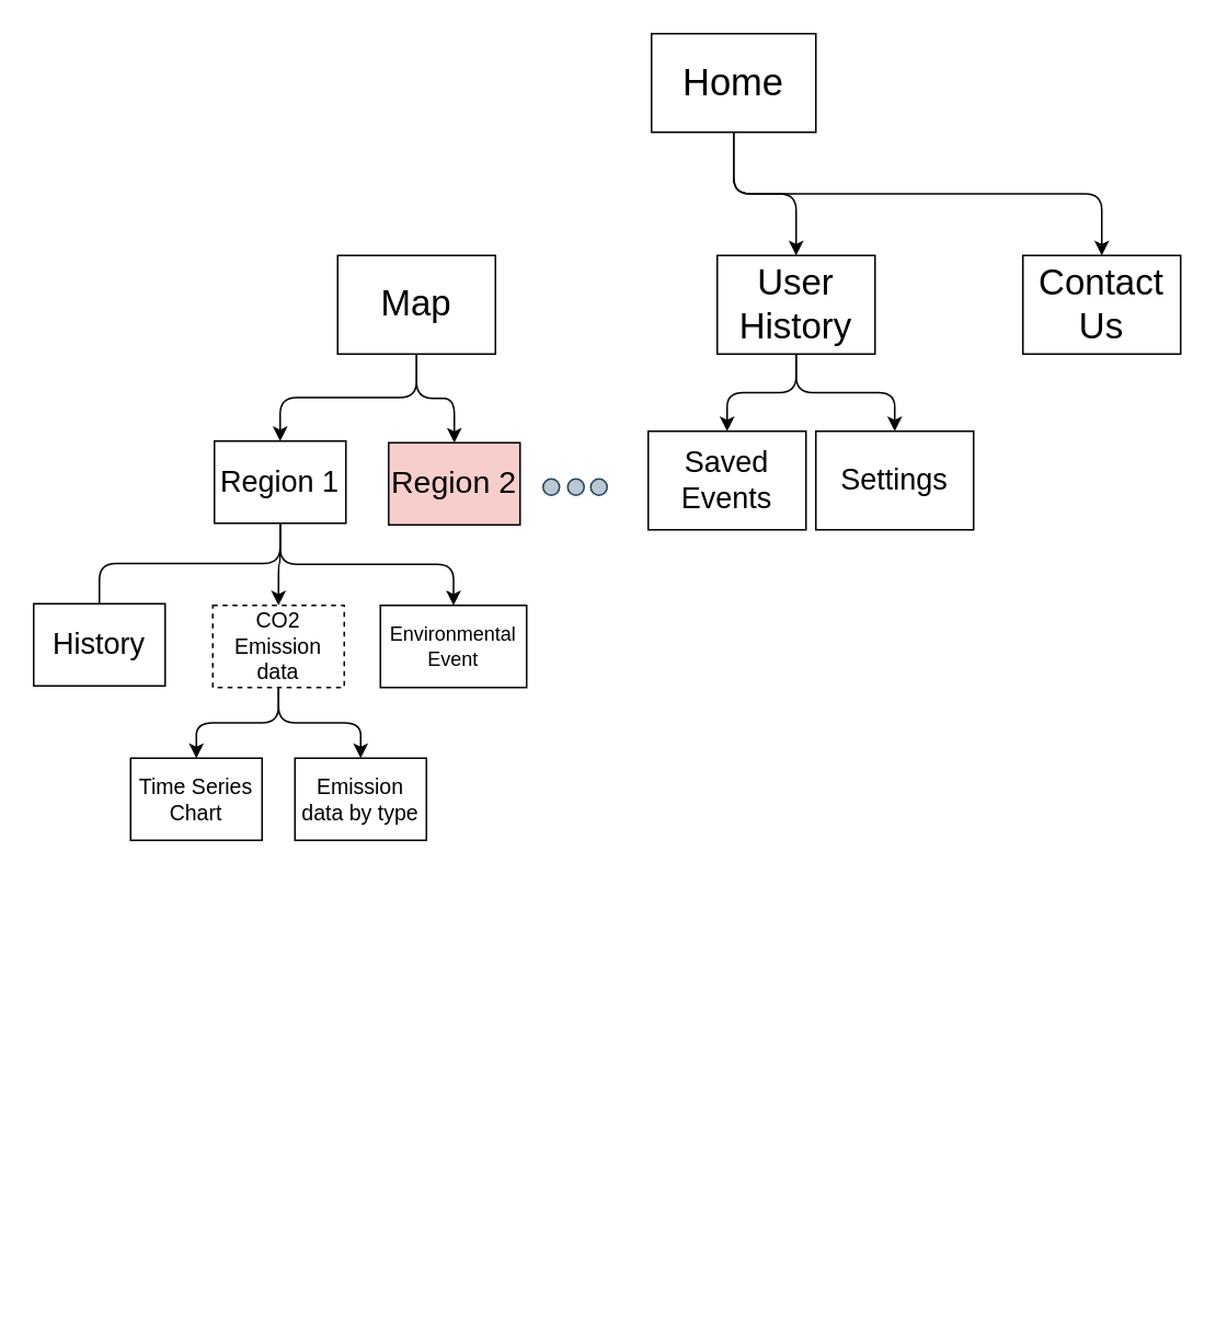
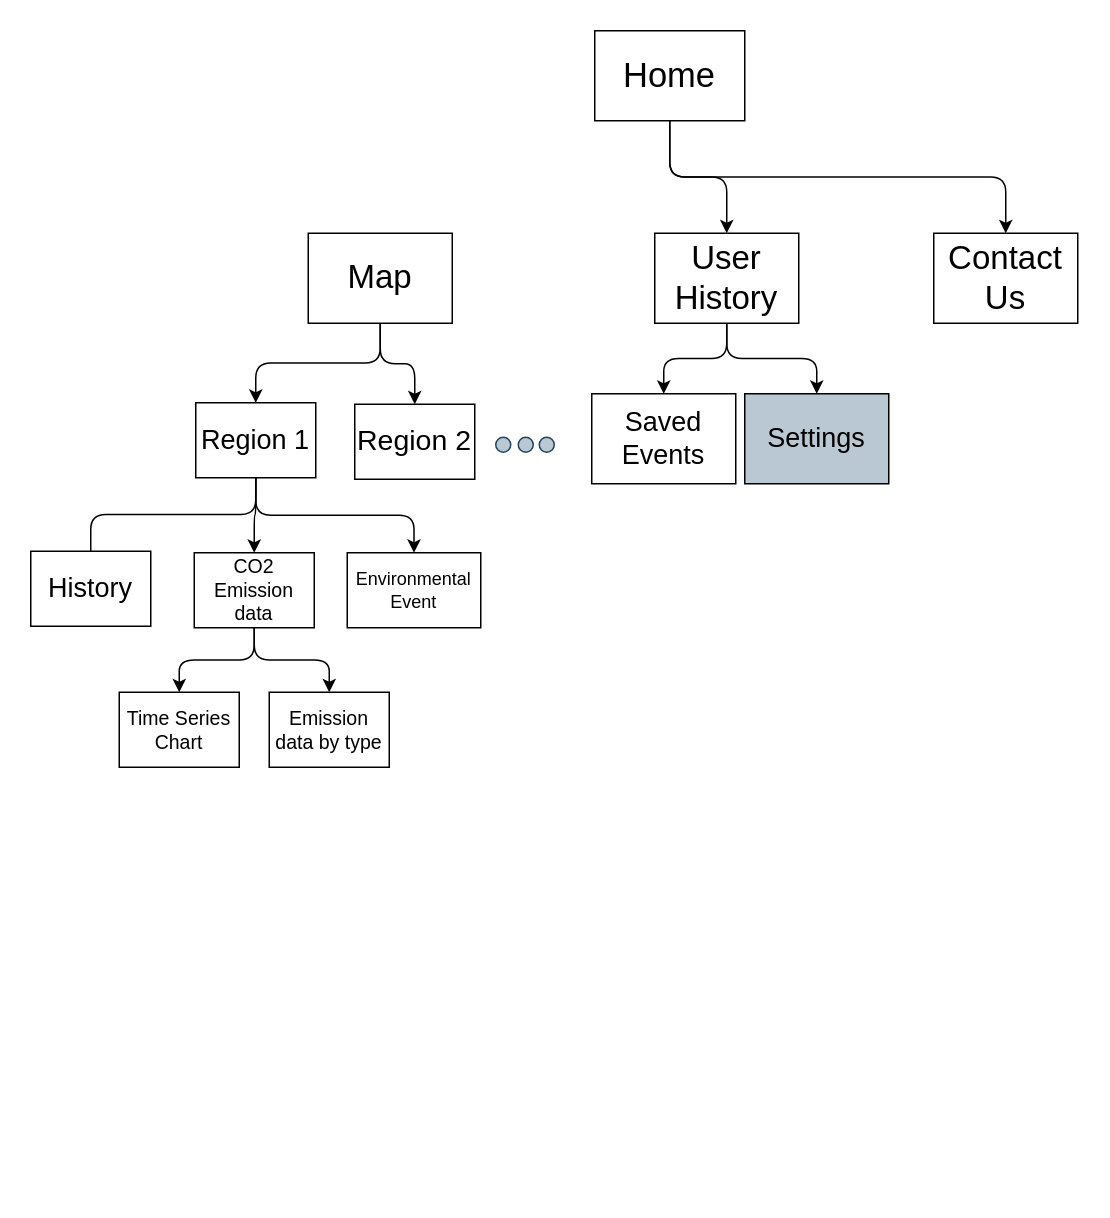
- <mxCell id="28" value="&lt;font style=&quot;font-size: 18px&quot;&gt;Settings&lt;br&gt;&lt;/font&gt;" style="whiteSpace=wrap;html=1;" vertex="1" parent="1"><mxGeometry x="496" y="262" width="96" height="60" as="geometry" /></mxCell>
+ <mxCell id="28" value="&lt;font style=&quot;font-size: 18px&quot;&gt;Settings&lt;br&gt;&lt;/font&gt;" style="whiteSpace=wrap;html=1;fillColor=#bac8d3;" vertex="1" parent="1"><mxGeometry x="496" y="262" width="96" height="60" as="geometry" /></mxCell>
- <mxCell id="13" value="&lt;font style=&quot;font-size: 19px&quot;&gt;Region 2&lt;/font&gt;" style="rounded=0;whiteSpace=wrap;html=1;fillColor=#f8cecc;" vertex="1" parent="1"><mxGeometry x="236" y="269" width="80" height="50" as="geometry" /></mxCell>
+ <mxCell id="13" value="&lt;font style=&quot;font-size: 19px&quot;&gt;Region 2&lt;/font&gt;" style="rounded=0;whiteSpace=wrap;html=1;" vertex="1" parent="1"><mxGeometry x="236" y="269" width="80" height="50" as="geometry" /></mxCell>
- <mxCell id="20" value="&lt;font style=&quot;font-size: 13px&quot;&gt;CO2 Emission data&lt;/font&gt;" style="rounded=0;whiteSpace=wrap;html=1;dashed=1;" vertex="1" parent="1"><mxGeometry x="129" y="368" width="80" height="50" as="geometry" /></mxCell>
+ <mxCell id="20" value="&lt;font style=&quot;font-size: 13px&quot;&gt;CO2 Emission data&lt;/font&gt;" style="rounded=0;whiteSpace=wrap;html=1;" vertex="1" parent="1"><mxGeometry x="129" y="368" width="80" height="50" as="geometry" /></mxCell>
